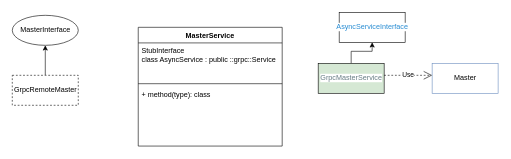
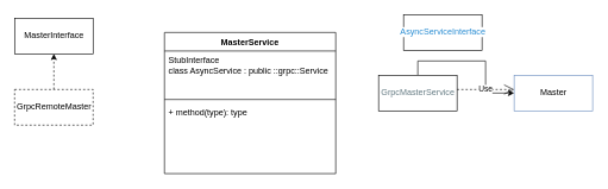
- <mxCell id="2" value="MasterInterface" style="ellipse;html=1;" vertex="1" parent="1"><mxGeometry x="20" y="25" width="110" height="50" as="geometry" /></mxCell>
+ <mxCell id="2" value="MasterInterface" style="html=1;" vertex="1" parent="1"><mxGeometry x="20" y="25" width="110" height="50" as="geometry" /></mxCell>
- <mxCell id="7" style="edgeStyle=orthogonalEdgeStyle;rounded=0;orthogonalLoop=1;jettySize=auto;html=1;exitX=0.5;exitY=0;exitDx=0;exitDy=0;entryX=0.5;entryY=1;entryDx=0;entryDy=0;" edge="1" parent="1" source="8" target="6"><mxGeometry relative="1" as="geometry"><mxPoint x="585" y="75" as="targetPoint" /></mxGeometry></mxCell>
+ <mxCell id="7" style="edgeStyle=orthogonalEdgeStyle;rounded=0;orthogonalLoop=1;jettySize=auto;html=1;exitX=0.5;exitY=0;exitDx=0;exitDy=0;" edge="1" parent="1" source="8" target="3"><mxGeometry relative="1" as="geometry"><mxPoint x="585" y="75" as="targetPoint" /></mxGeometry></mxCell>
- <mxCell id="4" style="edgeStyle=orthogonalEdgeStyle;rounded=0;orthogonalLoop=1;jettySize=auto;html=1;entryX=0.5;entryY=1;entryDx=0;entryDy=0;" edge="1" parent="1" source="5" target="2"><mxGeometry relative="1" as="geometry" /></mxCell>
+ <mxCell id="4" style="edgeStyle=orthogonalEdgeStyle;rounded=0;orthogonalLoop=1;jettySize=auto;html=1;entryX=0.5;entryY=1;entryDx=0;entryDy=0;dashed=1;" edge="1" parent="1" source="5" target="2"><mxGeometry relative="1" as="geometry" /></mxCell>
- <mxCell id="8" value="&lt;span class=&quot;hl-meta hl-class hl-c++&quot; style=&quot;box-sizing: border-box ; color: rgb(101 , 123 , 131) ; font-family: , &amp;#34;consolas&amp;#34; , &amp;#34;menlo&amp;#34; , &amp;#34;dejavu sans mono&amp;#34; , monospace ; text-align: left ; background-color: rgb(255 , 255 , 255)&quot;&gt;&lt;span class=&quot;hl-entity hl-name hl-class hl-c++&quot; style=&quot;box-sizing: border-box&quot;&gt;GrpcMasterService&lt;/span&gt;&lt;/span&gt;&lt;span class=&quot;hl-meta hl-class hl-c++&quot; style=&quot;box-sizing: border-box ; color: rgb(101 , 123 , 131) ; font-family: , &amp;#34;consolas&amp;#34; , &amp;#34;menlo&amp;#34; , &amp;#34;dejavu sans mono&amp;#34; , monospace ; text-align: left ; background-color: rgb(255 , 255 , 255)&quot;&gt;&lt;span style=&quot;box-sizing: border-box&quot;&gt; &lt;/span&gt;&lt;/span&gt;" style="html=1;fillColor=#d5e8d4;" vertex="1" parent="1"><mxGeometry x="530" y="105" width="110" height="50" as="geometry" /></mxCell>
+ <mxCell id="8" value="&lt;span class=&quot;hl-meta hl-class hl-c++&quot; style=&quot;box-sizing: border-box ; color: rgb(101 , 123 , 131) ; font-family: , &amp;#34;consolas&amp;#34; , &amp;#34;menlo&amp;#34; , &amp;#34;dejavu sans mono&amp;#34; , monospace ; text-align: left ; background-color: rgb(255 , 255 , 255)&quot;&gt;&lt;span class=&quot;hl-entity hl-name hl-class hl-c++&quot; style=&quot;box-sizing: border-box&quot;&gt;GrpcMasterService&lt;/span&gt;&lt;/span&gt;&lt;span class=&quot;hl-meta hl-class hl-c++&quot; style=&quot;box-sizing: border-box ; color: rgb(101 , 123 , 131) ; font-family: , &amp;#34;consolas&amp;#34; , &amp;#34;menlo&amp;#34; , &amp;#34;dejavu sans mono&amp;#34; , monospace ; text-align: left ; background-color: rgb(255 , 255 , 255)&quot;&gt;&lt;span style=&quot;box-sizing: border-box&quot;&gt; &lt;/span&gt;&lt;/span&gt;" style="html=1;" vertex="1" parent="1"><mxGeometry x="530" y="105" width="110" height="50" as="geometry" /></mxCell>
- <mxCell id="12" value="+ method(type): class" style="text;strokeColor=none;fillColor=none;align=left;verticalAlign=top;spacingLeft=4;spacingRight=4;overflow=hidden;rotatable=0;points=[[0,0.5],[1,0.5]];portConstraint=eastwest;" vertex="1" parent="9"><mxGeometry y="98" width="240" height="100" as="geometry" /></mxCell>
+ <mxCell id="12" value="+ method(type): type" style="text;strokeColor=none;fillColor=none;align=left;verticalAlign=top;spacingLeft=4;spacingRight=4;overflow=hidden;rotatable=0;points=[[0,0.5],[1,0.5]];portConstraint=eastwest;" vertex="1" parent="9"><mxGeometry y="98" width="240" height="100" as="geometry" /></mxCell>
